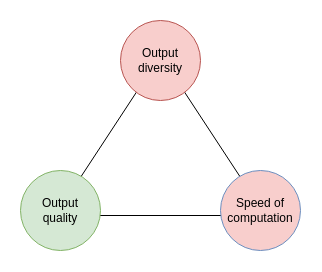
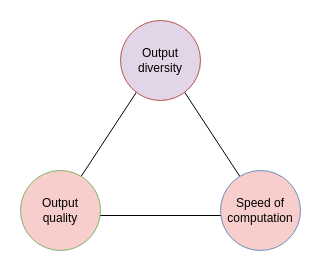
- <mxCell id="3" value="Output&lt;br&gt;diversity" style="ellipse;whiteSpace=wrap;html=1;fillColor=#f8cecc;strokeColor=#b85450;" vertex="1" parent="1"><mxGeometry x="120" y="20" width="80" height="80" as="geometry" /></mxCell>
+ <mxCell id="3" value="Output&lt;br&gt;diversity" style="ellipse;whiteSpace=wrap;html=1;fillColor=#e1d5e7;strokeColor=#b85450;" vertex="1" parent="1"><mxGeometry x="120" y="20" width="80" height="80" as="geometry" /></mxCell>
- <mxCell id="5" value="Output&lt;br&gt;quality" style="ellipse;whiteSpace=wrap;html=1;fillColor=#d5e8d4;strokeColor=#82b366;" vertex="1" parent="1"><mxGeometry x="20" y="170" width="80" height="80" as="geometry" /></mxCell>
+ <mxCell id="5" value="Output&lt;br&gt;quality" style="ellipse;whiteSpace=wrap;html=1;fillColor=#f8cecc;strokeColor=#82b366;" vertex="1" parent="1"><mxGeometry x="20" y="170" width="80" height="80" as="geometry" /></mxCell>
